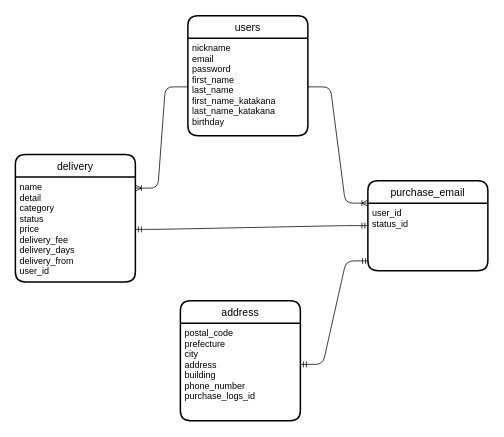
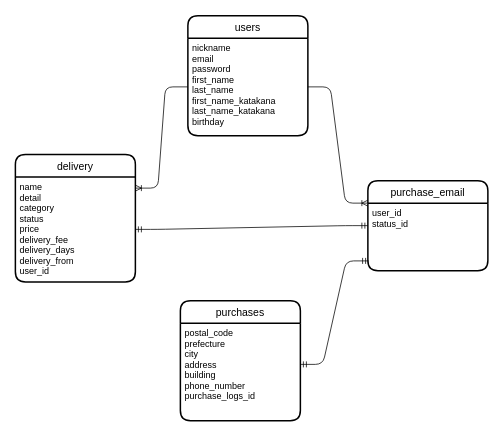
- <mxCell id="6" value="address" style="swimlane;childLayout=stackLayout;horizontal=1;startSize=30;horizontalStack=0;rounded=1;fontSize=14;fontStyle=0;strokeWidth=2;resizeParent=0;resizeLast=1;shadow=0;dashed=0;align=center;" parent="1" vertex="1"><mxGeometry x="240" y="400" width="160" height="160" as="geometry" /></mxCell>
+ <mxCell id="6" value="purchases" style="swimlane;childLayout=stackLayout;horizontal=1;startSize=30;horizontalStack=0;rounded=1;fontSize=14;fontStyle=0;strokeWidth=2;resizeParent=0;resizeLast=1;shadow=0;dashed=0;align=center;" parent="1" vertex="1"><mxGeometry x="240" y="400" width="160" height="160" as="geometry" /></mxCell>
